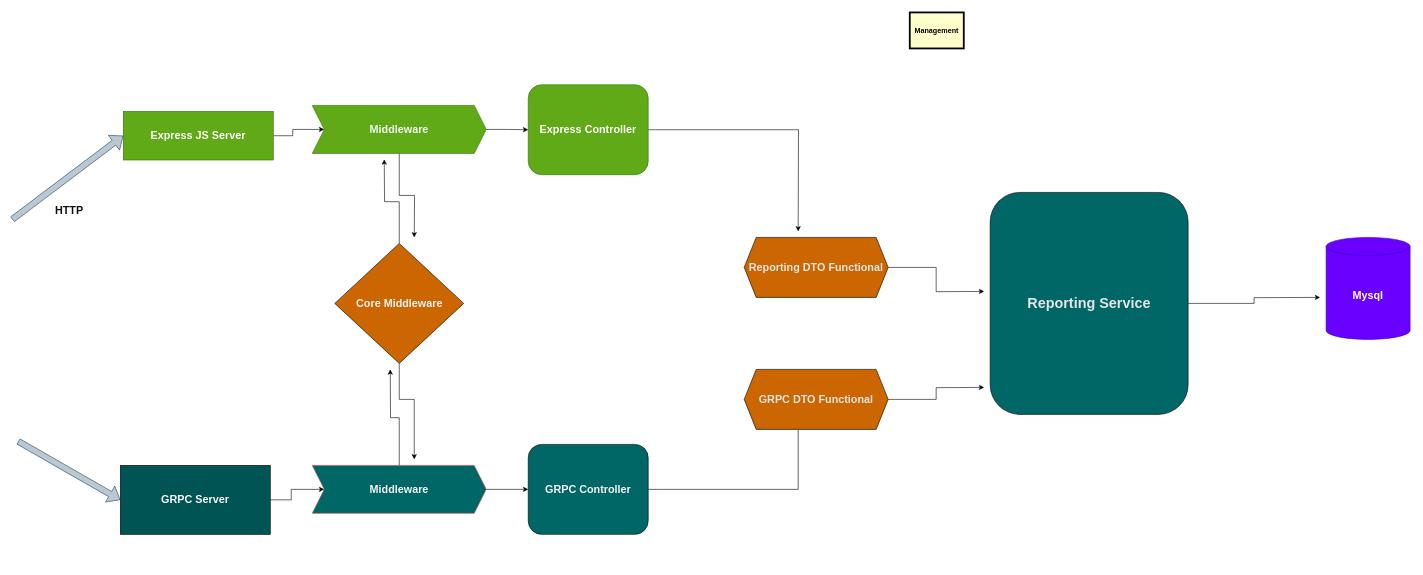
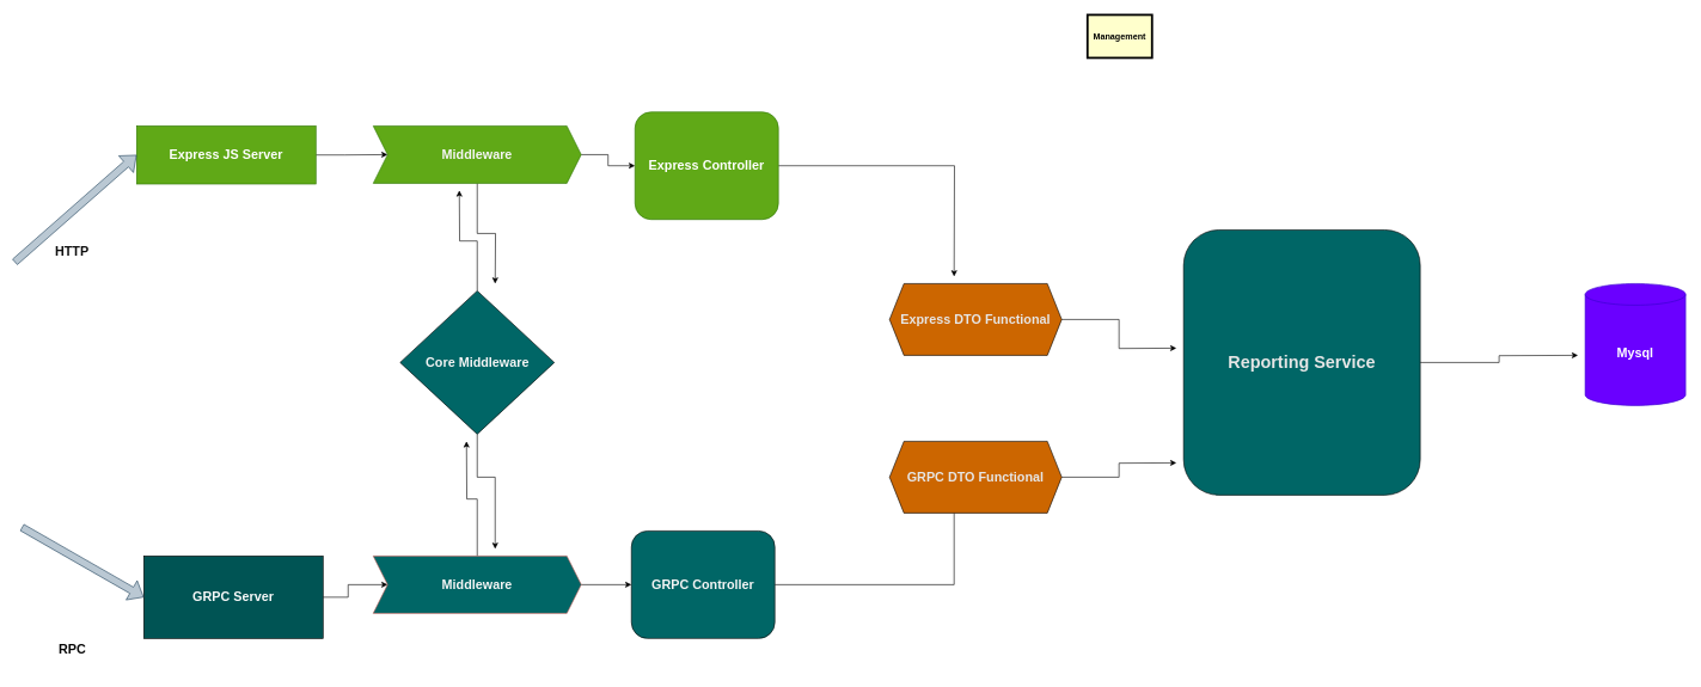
- <mxCell id="23" value="&lt;h2&gt;Express Controller&lt;br&gt;&lt;/h2&gt;" style="rounded=1;whiteSpace=wrap;html=1;labelBackgroundColor=none;fontColor=#ffffff;fillColor=#60a917;strokeColor=#2D7600;" vertex="1" parent="1"><mxGeometry x="880" y="140.5" width="200" height="150" as="geometry" /></mxCell>
+ <mxCell id="23" value="&lt;h2&gt;Express Controller&lt;br&gt;&lt;/h2&gt;" style="rounded=1;whiteSpace=wrap;html=1;labelBackgroundColor=none;fontColor=#ffffff;fillColor=#60a917;strokeColor=#2D7600;" vertex="1" parent="1"><mxGeometry x="885" y="155.5" width="200" height="150" as="geometry" /></mxCell>
- <mxCell id="4" value="&lt;h2 style=&quot;line-height: 0.8;&quot;&gt;Express JS Server&lt;/h2&gt;" style="rounded=0;whiteSpace=wrap;html=1;fillColor=#60a917;fontColor=#ffffff;strokeColor=#2D7600;" parent="1" vertex="1"><mxGeometry x="205" y="185" width="250" height="81" as="geometry" /></mxCell>
+ <mxCell id="4" value="&lt;h2 style=&quot;line-height: 0.8;&quot;&gt;Express JS Server&lt;/h2&gt;" style="rounded=0;whiteSpace=wrap;html=1;fillColor=#60a917;fontColor=#ffffff;strokeColor=#2D7600;" parent="1" vertex="1"><mxGeometry x="190" y="175" width="250" height="81" as="geometry" /></mxCell>
- <mxCell id="9" value="&lt;h2&gt;&lt;font color=&quot;#0F0F0F&quot;&gt;HTTP&lt;/font&gt;&lt;/h2&gt;" style="text;html=1;strokeColor=none;fillColor=none;align=center;verticalAlign=middle;whiteSpace=wrap;rounded=0;fontColor=#FAFAFA;" parent="1" vertex="1"><mxGeometry x="85" y="335" width="60" height="30" as="geometry" /></mxCell>
+ <mxCell id="9" value="&lt;h2&gt;&lt;font color=&quot;#0F0F0F&quot;&gt;HTTP&lt;/font&gt;&lt;/h2&gt;" style="text;html=1;strokeColor=none;fillColor=none;align=center;verticalAlign=middle;whiteSpace=wrap;rounded=0;fontColor=#FAFAFA;" parent="1" vertex="1"><mxGeometry x="70" y="335" width="60" height="30" as="geometry" /></mxCell>
- <mxCell id="30" value="&lt;h2&gt;Reporting DTO Functional&lt;br&gt;&lt;/h2&gt;" style="shape=hexagon;perimeter=hexagonPerimeter2;whiteSpace=wrap;html=1;fixedSize=1;labelBackgroundColor=none;fontColor=#E6E6E6;fillColor=#CC6600;" vertex="1" parent="1"><mxGeometry x="1240" y="395" width="240" height="100" as="geometry" /></mxCell>
+ <mxCell id="30" value="&lt;h2&gt;Express DTO Functional&lt;br&gt;&lt;/h2&gt;" style="shape=hexagon;perimeter=hexagonPerimeter2;whiteSpace=wrap;html=1;fixedSize=1;labelBackgroundColor=none;fontColor=#E6E6E6;fillColor=#CC6600;" vertex="1" parent="1"><mxGeometry x="1240" y="395" width="240" height="100" as="geometry" /></mxCell>
- <mxCell id="19" value="&lt;h2&gt;Core Middleware&lt;br&gt;&lt;/h2&gt;" style="rhombus;whiteSpace=wrap;html=1;labelBackgroundColor=none;fontColor=#F5F5F5;fillColor=#cc6600;" vertex="1" parent="1"><mxGeometry x="557.5" y="405" width="215" height="200" as="geometry" /></mxCell>
+ <mxCell id="19" value="&lt;h2&gt;Core Middleware&lt;br&gt;&lt;/h2&gt;" style="rhombus;whiteSpace=wrap;html=1;labelBackgroundColor=none;fontColor=#F5F5F5;fillColor=#006666;" vertex="1" parent="1"><mxGeometry x="557.5" y="405" width="215" height="200" as="geometry" /></mxCell>
+ <mxCell id="10" value="&lt;h2&gt;RPC&lt;/h2&gt;" style="text;html=1;align=center;verticalAlign=middle;resizable=0;points=[];autosize=1;strokeColor=none;fillColor=none;fontColor=#080808;" parent="1" vertex="1"><mxGeometry x="70" y="876" width="60" height="60" as="geometry" /></mxCell>
